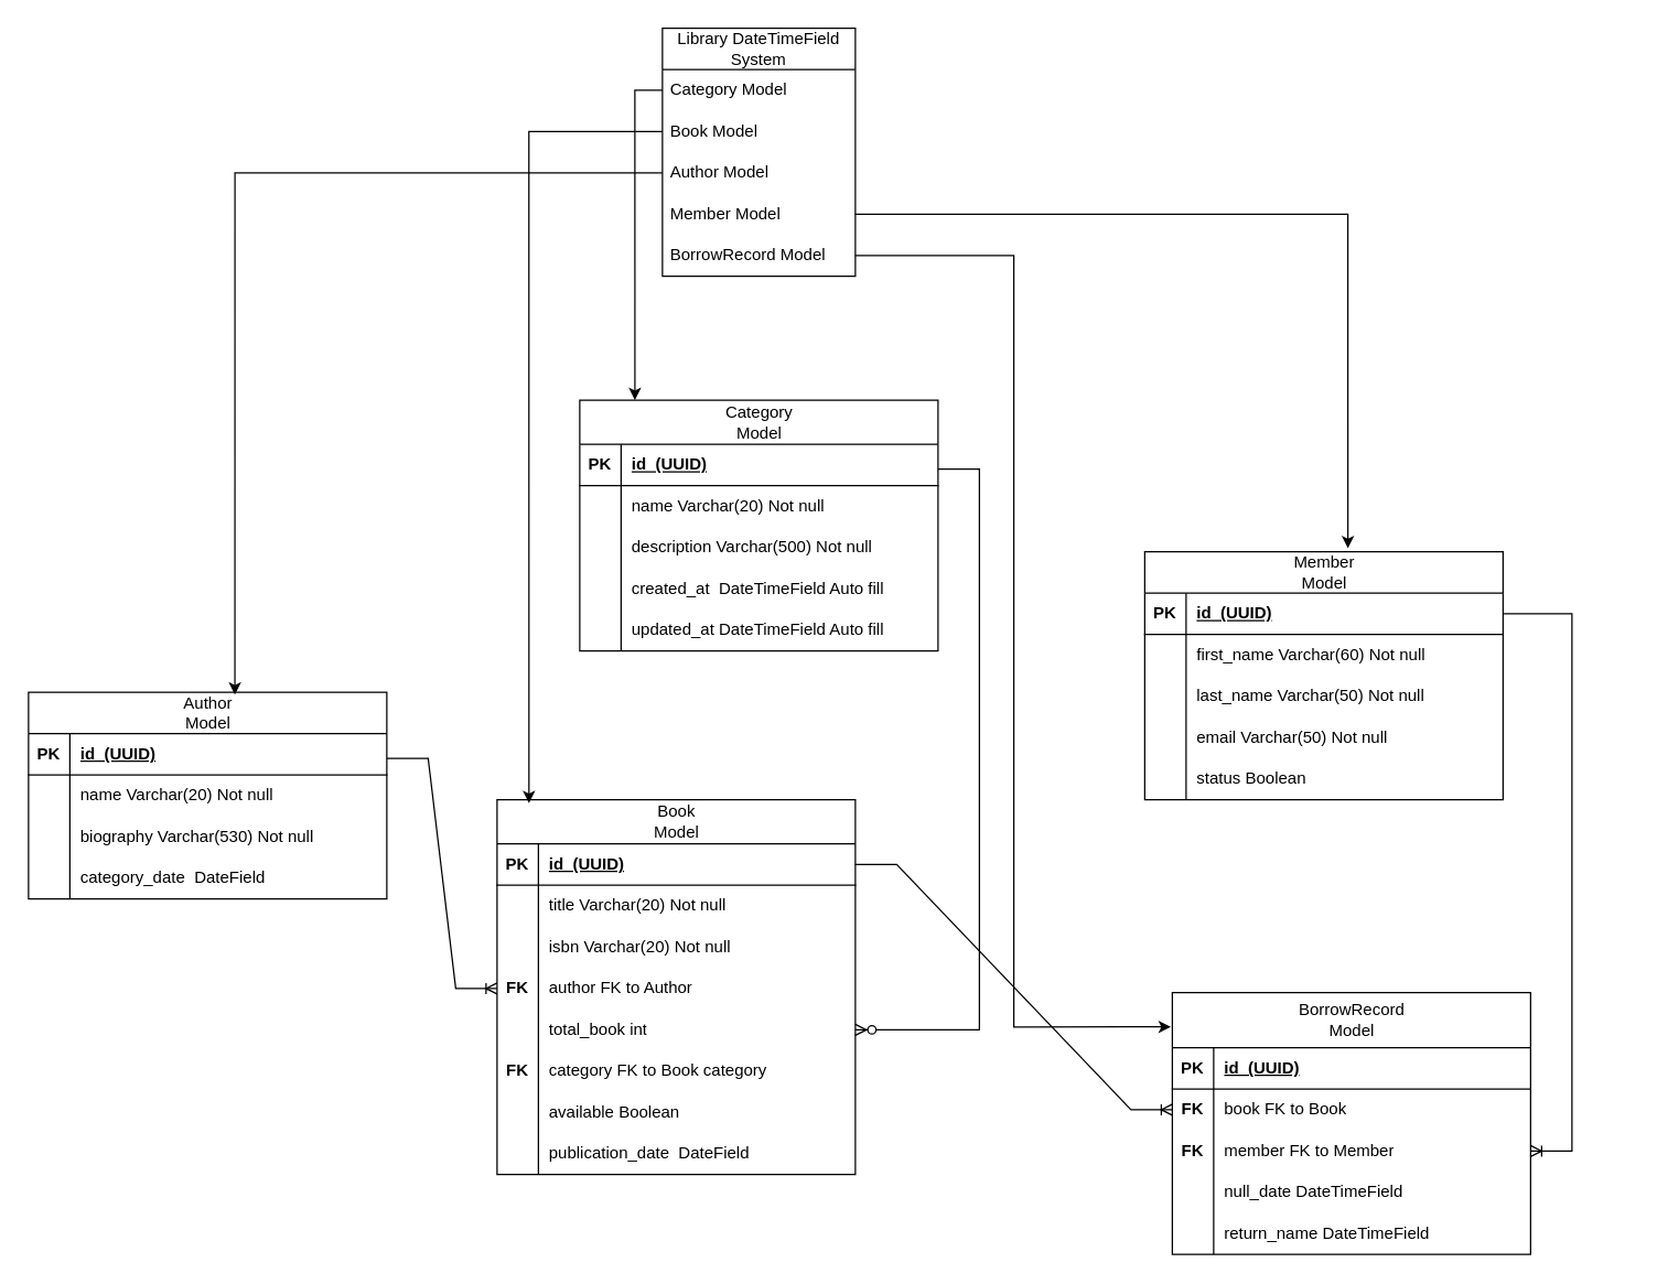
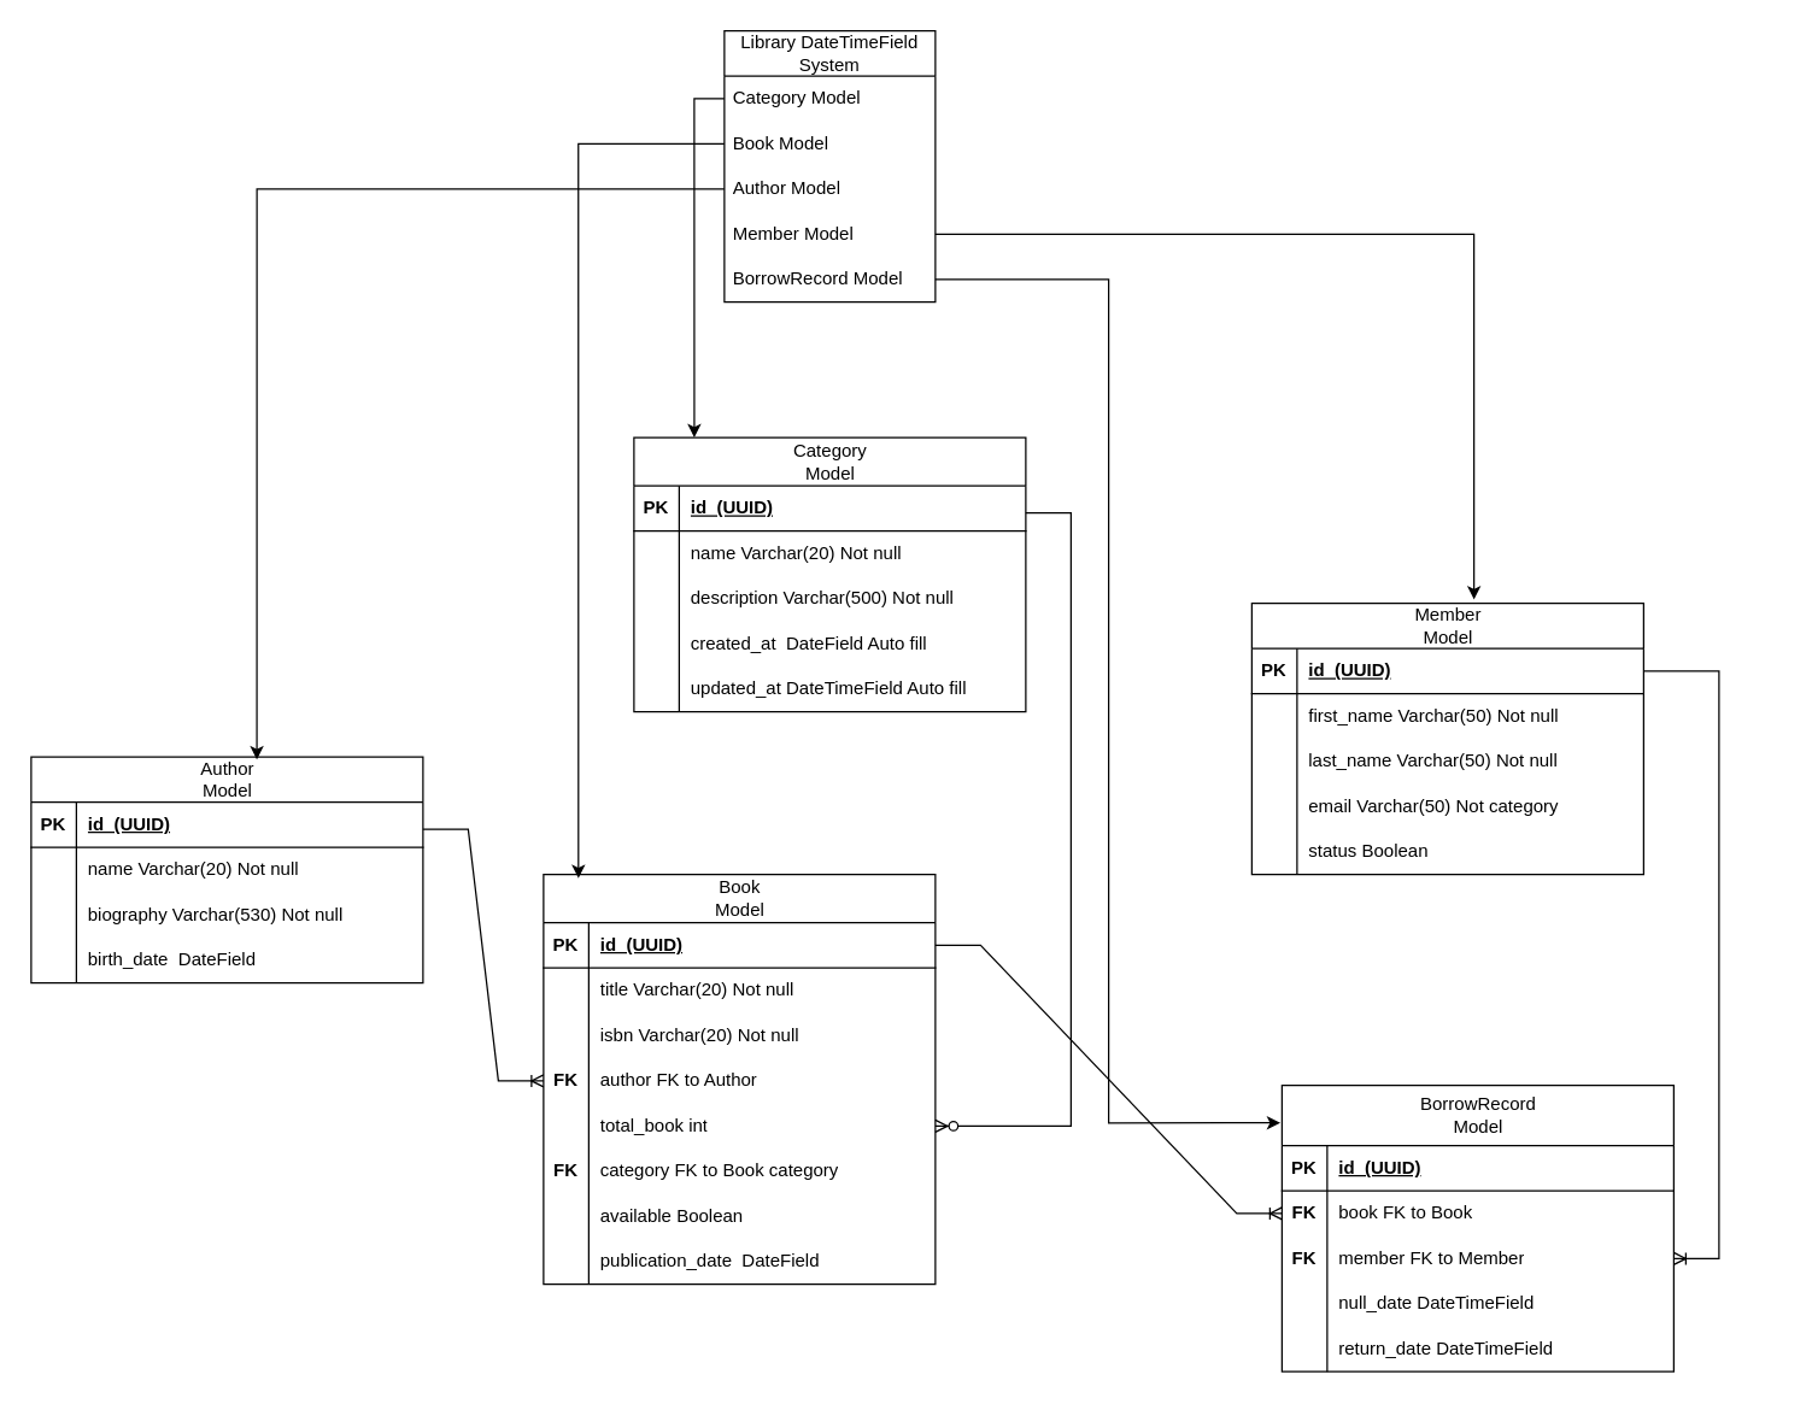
- <mxCell id="20" value="created_at&amp;nbsp; DateTimeField Auto fill" style="shape=partialRectangle;connectable=0;fillColor=none;top=0;left=0;bottom=0;right=0;align=left;spacingLeft=6;overflow=hidden;whiteSpace=wrap;html=1;" vertex="1" parent="18"><mxGeometry x="30" width="230" height="30" as="geometry"><mxRectangle width="230" height="30" as="alternateBounds" /></mxGeometry></mxCell>
+ <mxCell id="20" value="created_at&amp;nbsp; DateField Auto fill" style="shape=partialRectangle;connectable=0;fillColor=none;top=0;left=0;bottom=0;right=0;align=left;spacingLeft=6;overflow=hidden;whiteSpace=wrap;html=1;" vertex="1" parent="18"><mxGeometry x="30" width="230" height="30" as="geometry"><mxRectangle width="230" height="30" as="alternateBounds" /></mxGeometry></mxCell>
- <mxCell id="68" value="first_name Varchar(60) Not null" style="shape=partialRectangle;connectable=0;fillColor=none;top=0;left=0;bottom=0;right=0;align=left;spacingLeft=6;overflow=hidden;whiteSpace=wrap;html=1;" vertex="1" parent="66"><mxGeometry x="30" width="230" height="30" as="geometry"><mxRectangle width="230" height="30" as="alternateBounds" /></mxGeometry></mxCell>
+ <mxCell id="68" value="first_name Varchar(50) Not null" style="shape=partialRectangle;connectable=0;fillColor=none;top=0;left=0;bottom=0;right=0;align=left;spacingLeft=6;overflow=hidden;whiteSpace=wrap;html=1;" vertex="1" parent="66"><mxGeometry x="30" width="230" height="30" as="geometry"><mxRectangle width="230" height="30" as="alternateBounds" /></mxGeometry></mxCell>
- <mxCell id="74" value="email Varchar(50) Not null" style="shape=partialRectangle;connectable=0;fillColor=none;top=0;left=0;bottom=0;right=0;align=left;spacingLeft=6;overflow=hidden;whiteSpace=wrap;html=1;" vertex="1" parent="72"><mxGeometry x="30" width="230" height="30" as="geometry"><mxRectangle width="230" height="30" as="alternateBounds" /></mxGeometry></mxCell>
+ <mxCell id="74" value="email Varchar(50) Not category" style="shape=partialRectangle;connectable=0;fillColor=none;top=0;left=0;bottom=0;right=0;align=left;spacingLeft=6;overflow=hidden;whiteSpace=wrap;html=1;" vertex="1" parent="72"><mxGeometry x="30" width="230" height="30" as="geometry"><mxRectangle width="230" height="30" as="alternateBounds" /></mxGeometry></mxCell>
- <mxCell id="61" value="category_date&amp;nbsp; DateField" style="shape=partialRectangle;connectable=0;fillColor=none;top=0;left=0;bottom=0;right=0;align=left;spacingLeft=6;overflow=hidden;whiteSpace=wrap;html=1;" vertex="1" parent="59"><mxGeometry x="30" width="230" height="30" as="geometry"><mxRectangle width="230" height="30" as="alternateBounds" /></mxGeometry></mxCell>
+ <mxCell id="61" value="birth_date&amp;nbsp; DateField" style="shape=partialRectangle;connectable=0;fillColor=none;top=0;left=0;bottom=0;right=0;align=left;spacingLeft=6;overflow=hidden;whiteSpace=wrap;html=1;" vertex="1" parent="59"><mxGeometry x="30" width="230" height="30" as="geometry"><mxRectangle width="230" height="30" as="alternateBounds" /></mxGeometry></mxCell>
- <mxCell id="93" value="return_name&amp;nbsp;DateTimeField" style="shape=partialRectangle;connectable=0;fillColor=none;top=0;left=0;bottom=0;right=0;align=left;spacingLeft=6;overflow=hidden;whiteSpace=wrap;html=1;" vertex="1" parent="91"><mxGeometry x="30" width="230" height="30" as="geometry"><mxRectangle width="230" height="30" as="alternateBounds" /></mxGeometry></mxCell>
+ <mxCell id="93" value="return_date&amp;nbsp;DateTimeField" style="shape=partialRectangle;connectable=0;fillColor=none;top=0;left=0;bottom=0;right=0;align=left;spacingLeft=6;overflow=hidden;whiteSpace=wrap;html=1;" vertex="1" parent="91"><mxGeometry x="30" width="230" height="30" as="geometry"><mxRectangle width="230" height="30" as="alternateBounds" /></mxGeometry></mxCell>
